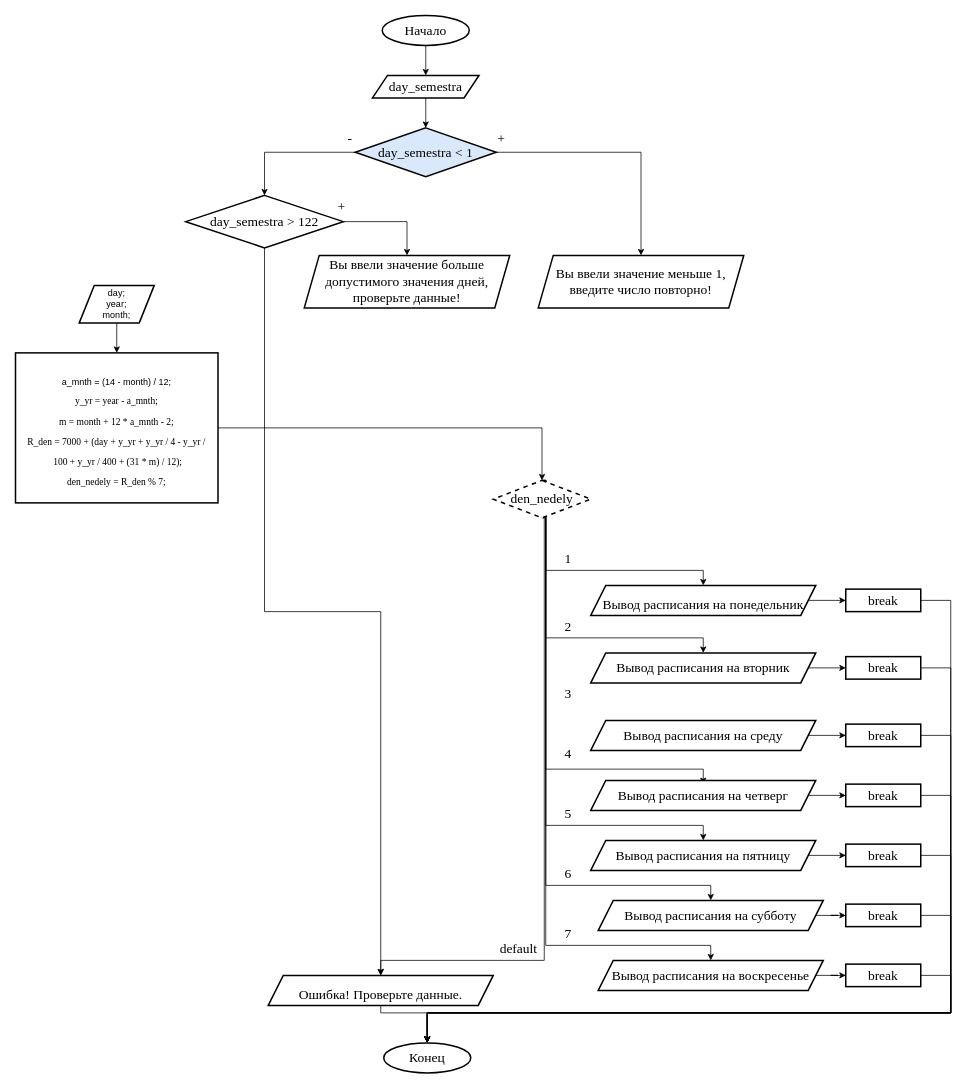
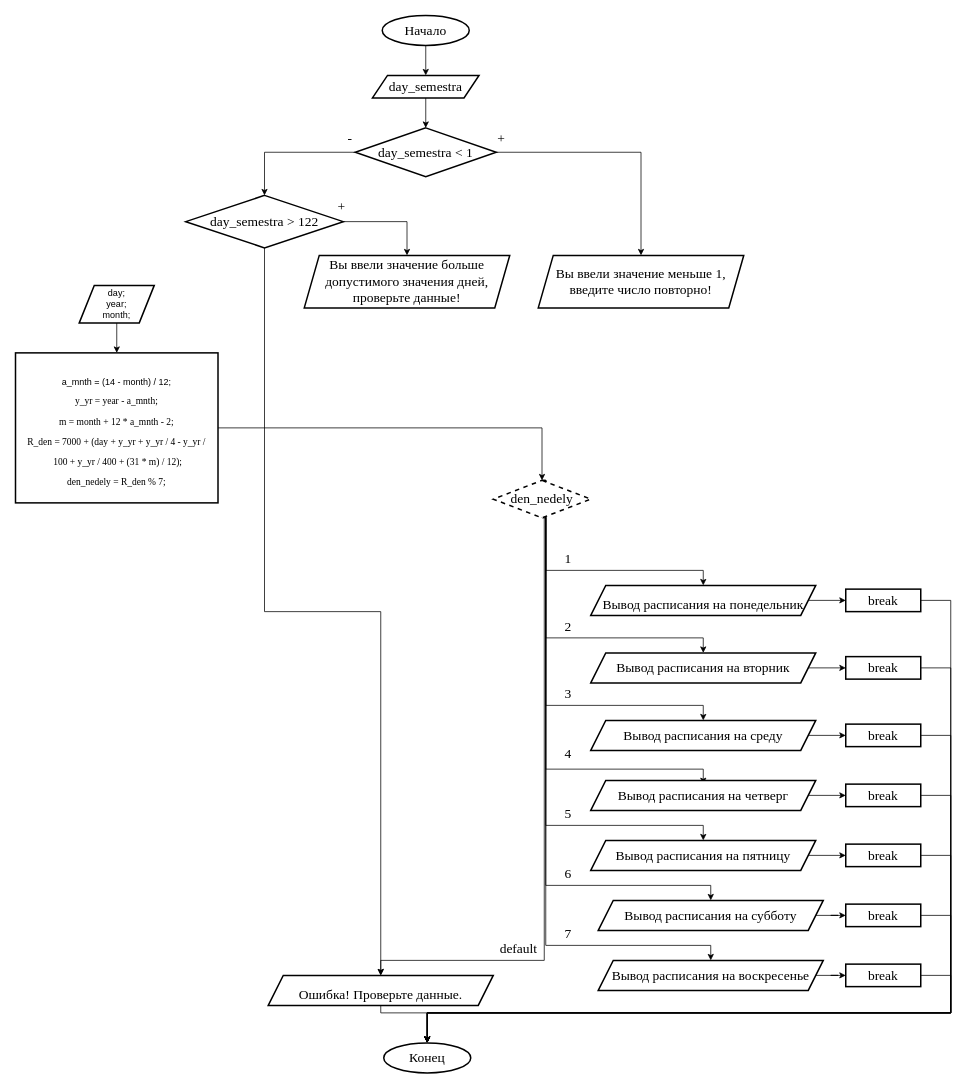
- <mxCell id="54" value="&lt;font style=&quot;font-size: 18px;&quot; face=&quot;Times New Roman&quot;&gt;day_semestra &amp;lt; 1&lt;/font&gt;" style="rhombus;whiteSpace=wrap;html=1;strokeWidth=2;fillColor=#dae8fc;" vertex="1" parent="1"><mxGeometry x="473" y="170" width="188" height="65" as="geometry" /></mxCell>
+ <mxCell id="54" value="&lt;font style=&quot;font-size: 18px;&quot; face=&quot;Times New Roman&quot;&gt;day_semestra &amp;lt; 1&lt;/font&gt;" style="rhombus;whiteSpace=wrap;html=1;strokeWidth=2;" vertex="1" parent="1"><mxGeometry x="473" y="170" width="188" height="65" as="geometry" /></mxCell>
+ <mxCell id="10" style="edgeStyle=orthogonalEdgeStyle;rounded=0;orthogonalLoop=1;jettySize=auto;html=1;exitX=0.5;exitY=1;exitDx=0;exitDy=0;entryX=0.5;entryY=0;entryDx=0;entryDy=0;" edge="1" parent="1" source="16" target="24"><mxGeometry relative="1" as="geometry"><Array as="points"><mxPoint x="727" y="640" /><mxPoint x="727" y="940" /><mxPoint x="937" y="940" /></Array></mxGeometry></mxCell>
